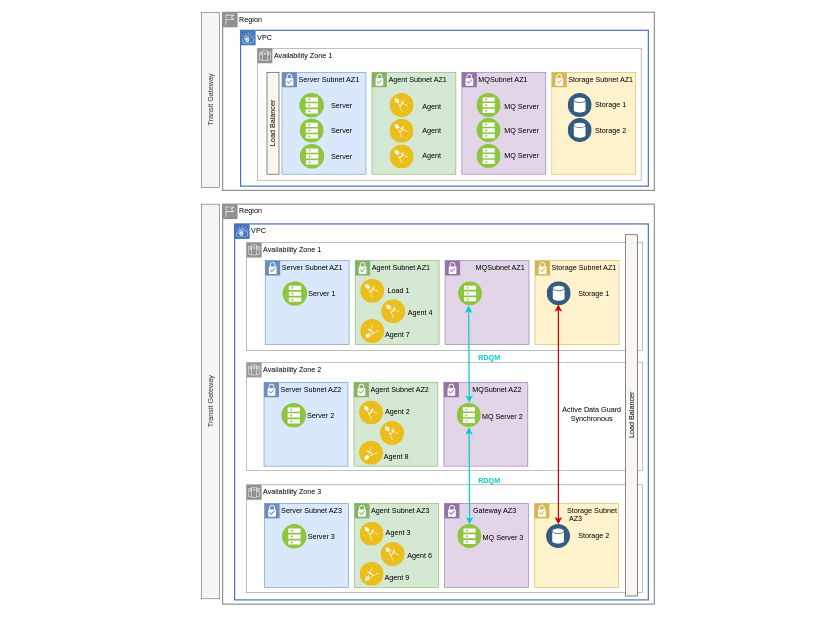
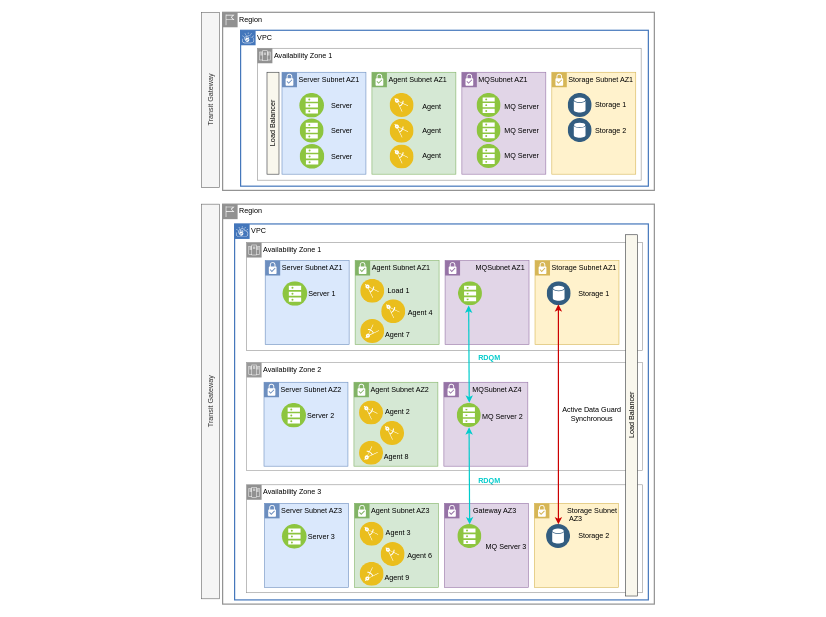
- <mxCell id="55" value="&amp;nbsp; &amp;nbsp; &amp;nbsp; MQSubnet AZ2" style="shape=mxgraph.ibm.box;prType=subnet;fontStyle=0;verticalAlign=top;align=left;spacingLeft=32;spacingTop=4;rounded=0;whiteSpace=wrap;html=1;strokeColor=#9673a6;strokeWidth=1;dashed=0;container=1;spacing=-4;collapsible=0;expand=0;recursiveResize=0;fillColor=#e1d5e7;" vertex="1" parent="45"><mxGeometry x="280" width="140" height="140" as="geometry" /></mxCell>
+ <mxCell id="55" value="&amp;nbsp; &amp;nbsp; &amp;nbsp; MQSubnet AZ4" style="shape=mxgraph.ibm.box;prType=subnet;fontStyle=0;verticalAlign=top;align=left;spacingLeft=32;spacingTop=4;rounded=0;whiteSpace=wrap;html=1;strokeColor=#9673a6;strokeWidth=1;dashed=0;container=1;spacing=-4;collapsible=0;expand=0;recursiveResize=0;fillColor=#e1d5e7;" vertex="1" parent="45"><mxGeometry x="280" width="140" height="140" as="geometry" /></mxCell>
- <mxCell id="69" value="MQ Server 3" style="text;html=1;strokeColor=none;fillColor=none;align=center;verticalAlign=middle;whiteSpace=wrap;rounded=0;" vertex="1" parent="68"><mxGeometry x="63" y="47" width="70" height="20" as="geometry" /></mxCell>
+ <mxCell id="69" value="MQ Server 3" style="text;html=1;strokeColor=none;fillColor=none;align=center;verticalAlign=middle;whiteSpace=wrap;rounded=0;" vertex="1" parent="68"><mxGeometry x="68" y="62" width="70" height="20" as="geometry" /></mxCell>
